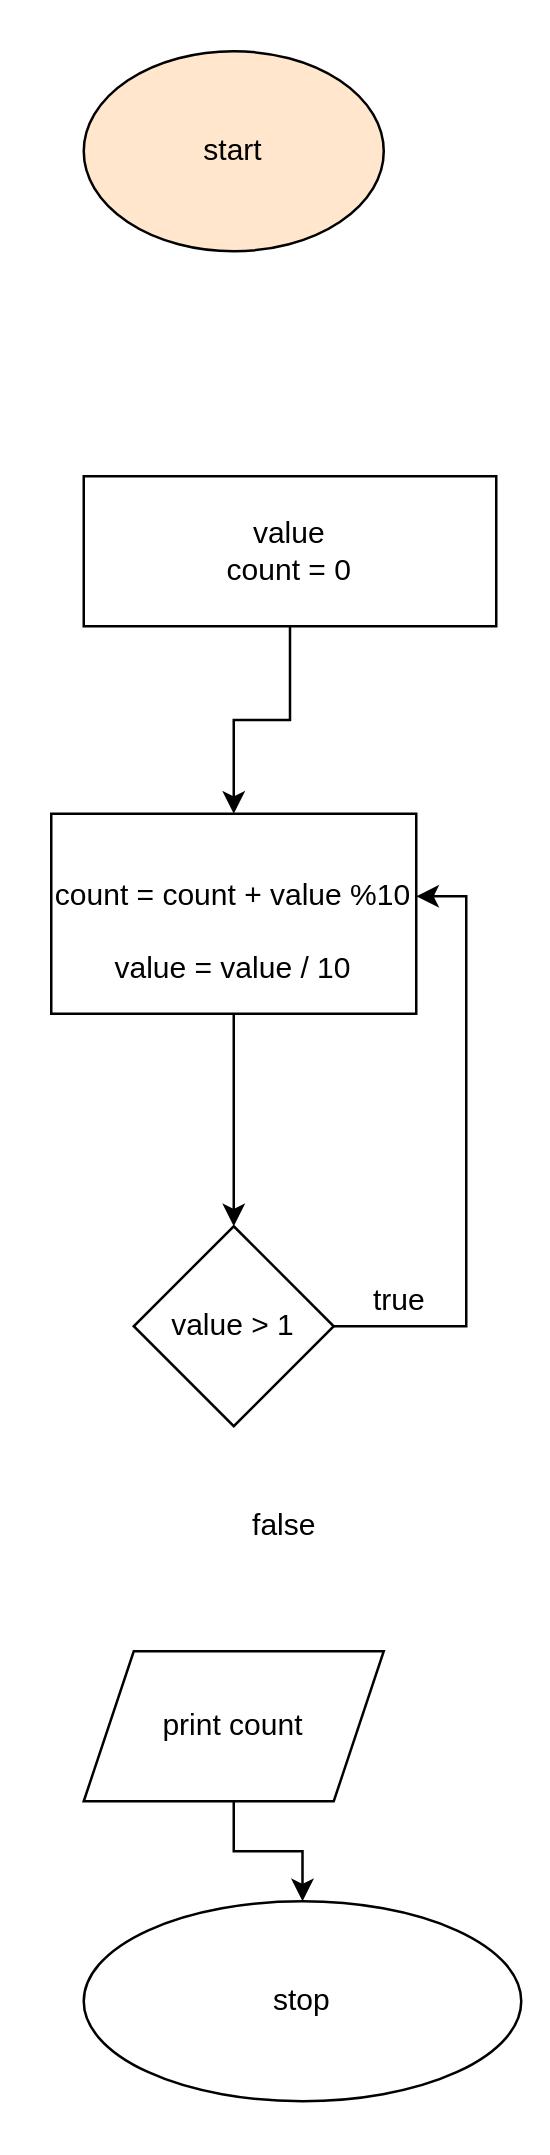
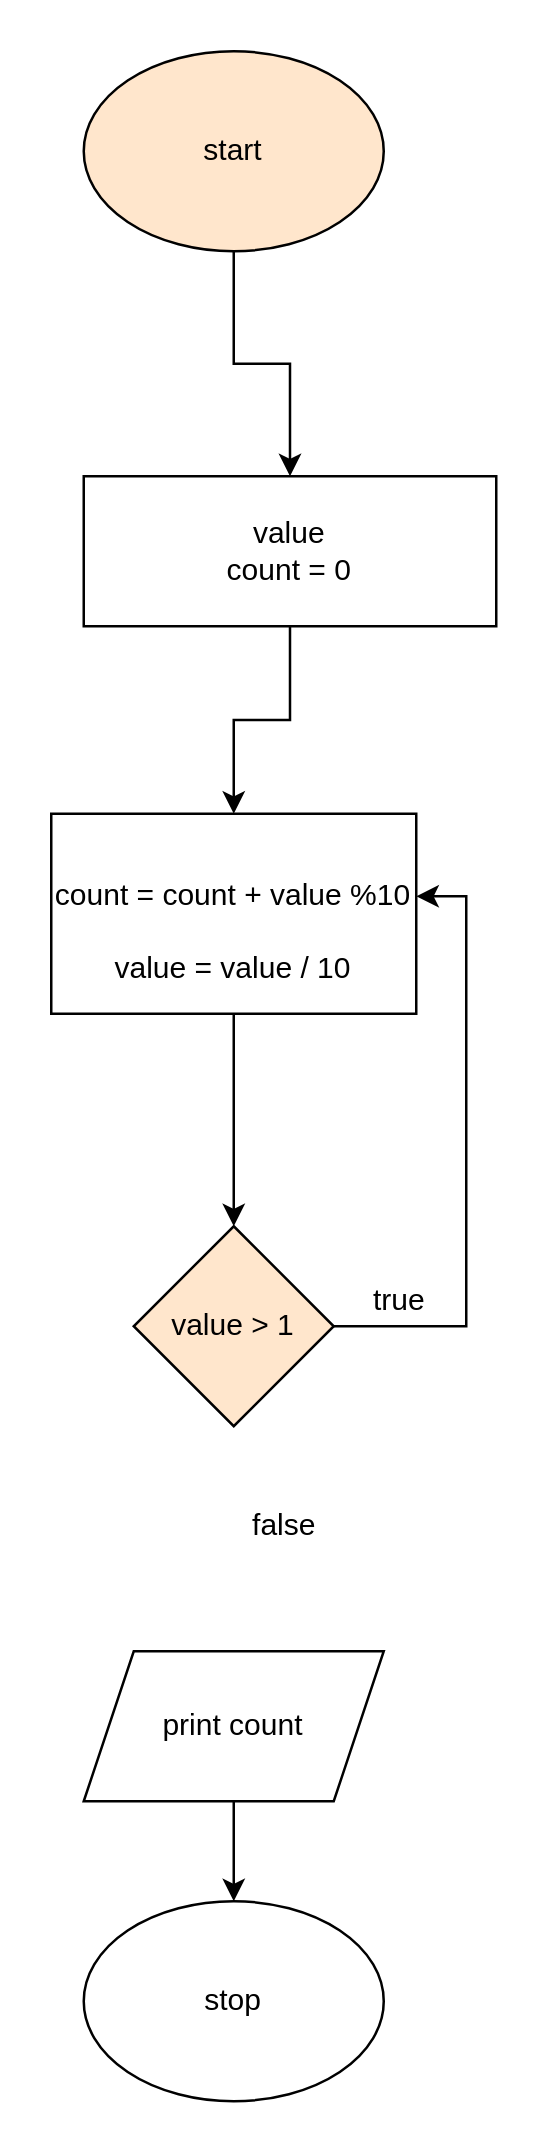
+ <mxCell id="2" value="" style="edgeStyle=orthogonalEdgeStyle;rounded=0;orthogonalLoop=1;jettySize=auto;html=1;" edge="1" parent="1" source="3" target="5"><mxGeometry relative="1" as="geometry" /></mxCell>
- <mxCell id="9" value="value &amp;gt; 1" style="rhombus;whiteSpace=wrap;html=1;" vertex="1" parent="1"><mxGeometry x="53" y="490" width="80" height="80" as="geometry" /></mxCell>
+ <mxCell id="9" value="value &amp;gt; 1" style="rhombus;whiteSpace=wrap;html=1;fillColor=#ffe6cc;" vertex="1" parent="1"><mxGeometry x="53" y="490" width="80" height="80" as="geometry" /></mxCell>
- <mxCell id="14" value="stop" style="ellipse;whiteSpace=wrap;html=1;" vertex="1" parent="1"><mxGeometry x="33" y="760" width="175" height="80" as="geometry" /></mxCell>
+ <mxCell id="14" value="stop" style="ellipse;whiteSpace=wrap;html=1;" vertex="1" parent="1"><mxGeometry x="33" y="760" width="120" height="80" as="geometry" /></mxCell>
